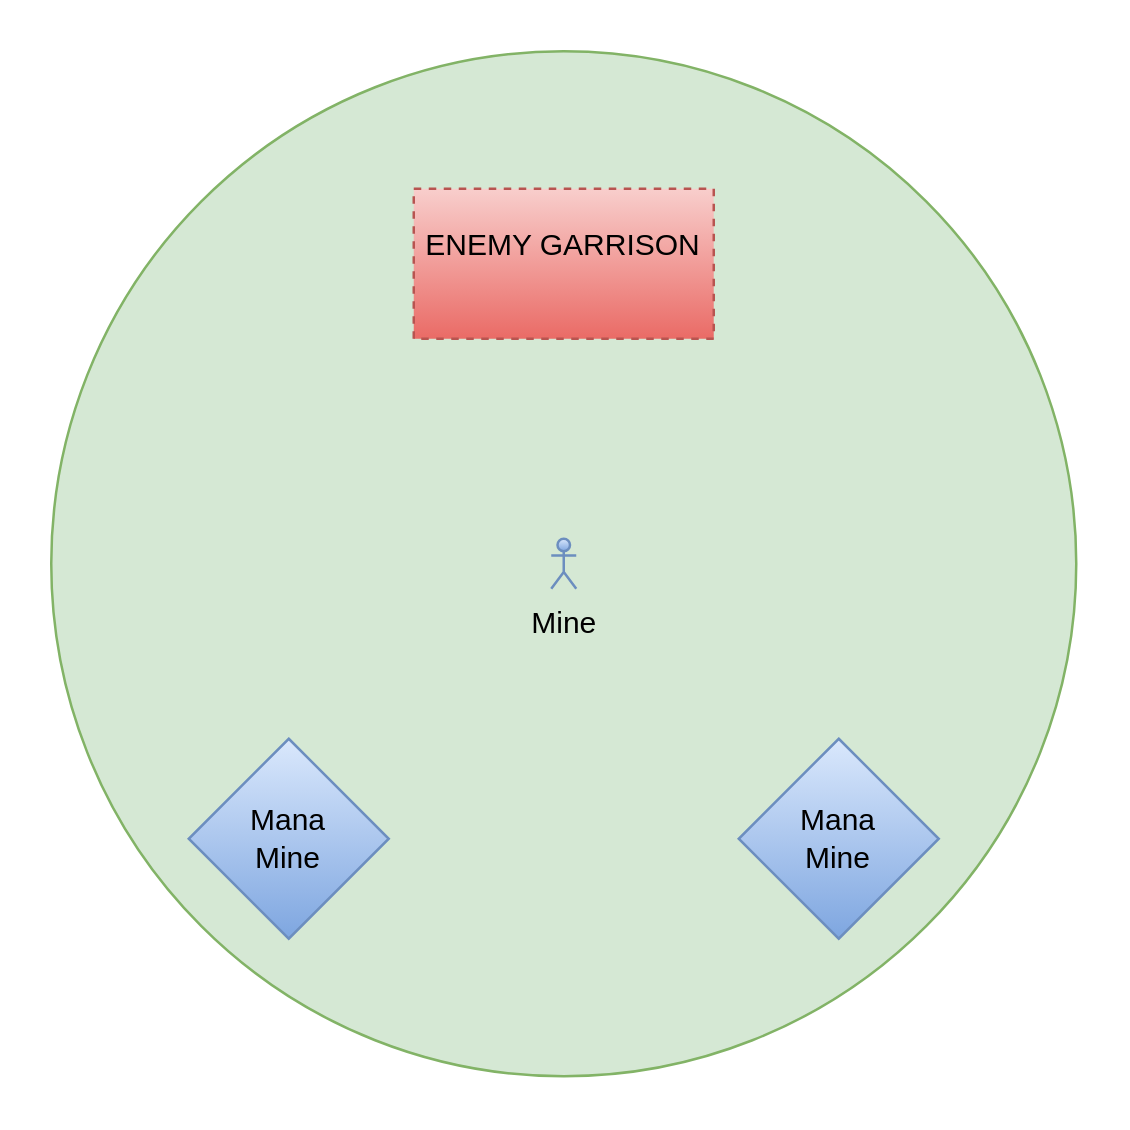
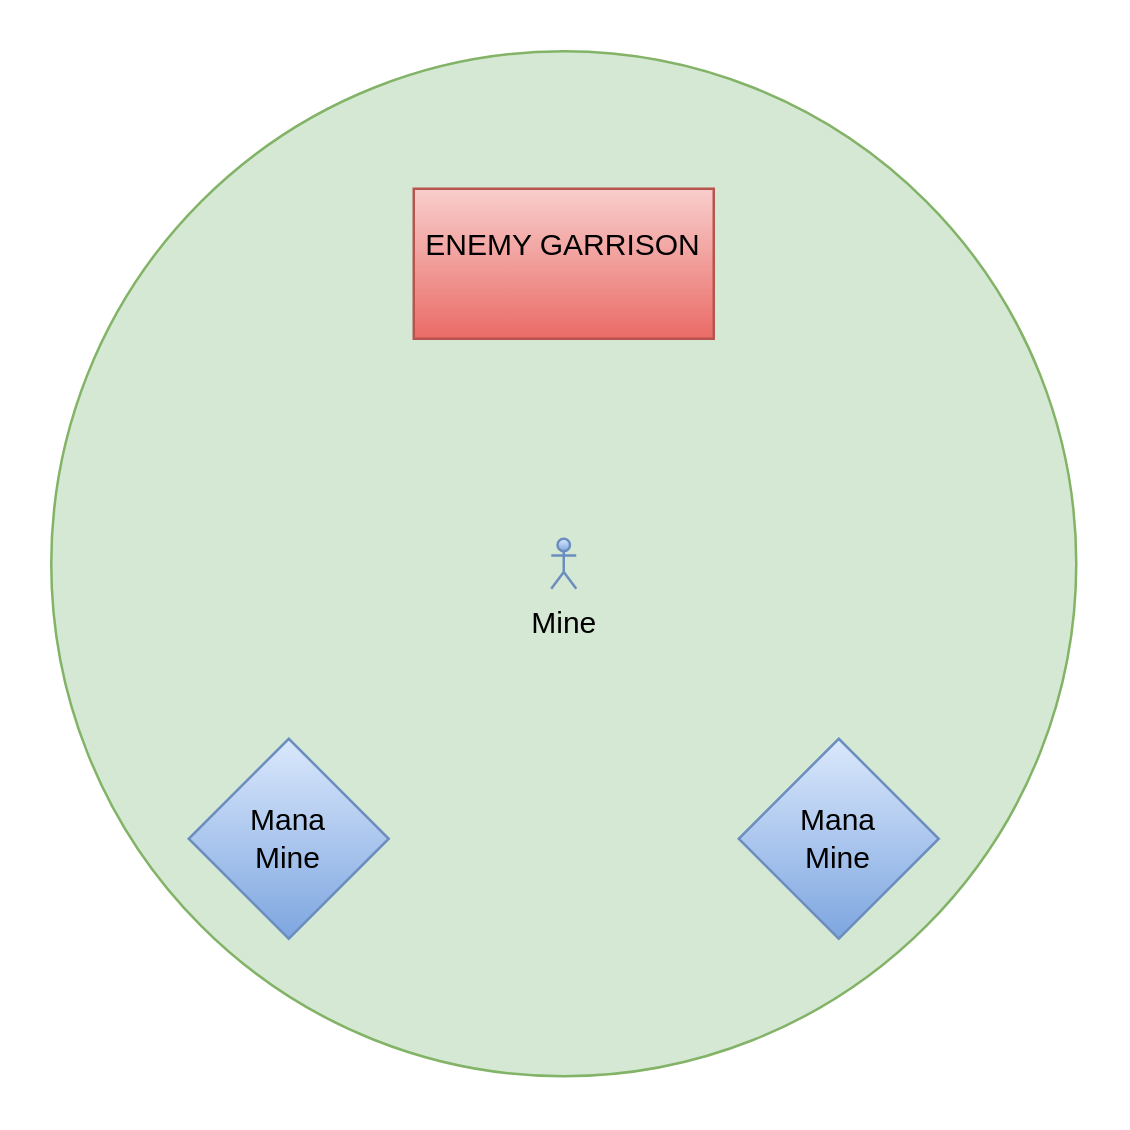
- <mxCell id="4" value="&lt;div&gt;ENEMY GARRISON&lt;/div&gt;&lt;div&gt;&lt;br&gt;&lt;/div&gt;" style="rounded=0;whiteSpace=wrap;html=1;fillColor=#f8cecc;strokeColor=#b85450;gradientColor=#ea6b66;dashed=1;" vertex="1" parent="1"><mxGeometry x="165" y="75" width="120" height="60" as="geometry" /></mxCell>
+ <mxCell id="4" value="&lt;div&gt;ENEMY GARRISON&lt;/div&gt;&lt;div&gt;&lt;br&gt;&lt;/div&gt;" style="rounded=0;whiteSpace=wrap;html=1;fillColor=#f8cecc;strokeColor=#b85450;gradientColor=#ea6b66;" vertex="1" parent="1"><mxGeometry x="165" y="75" width="120" height="60" as="geometry" /></mxCell>
